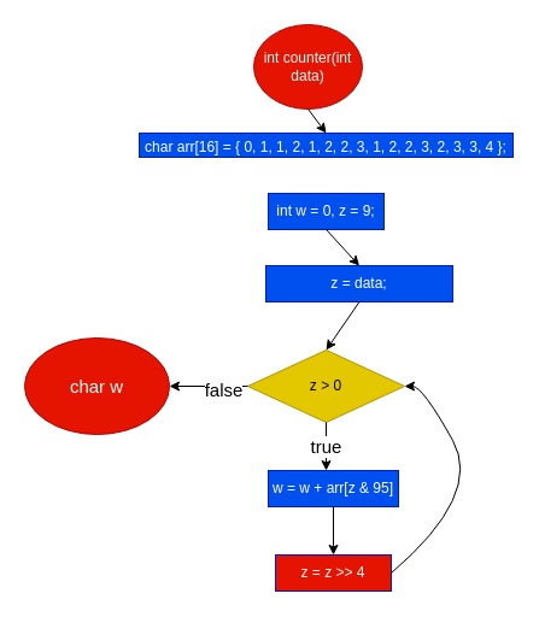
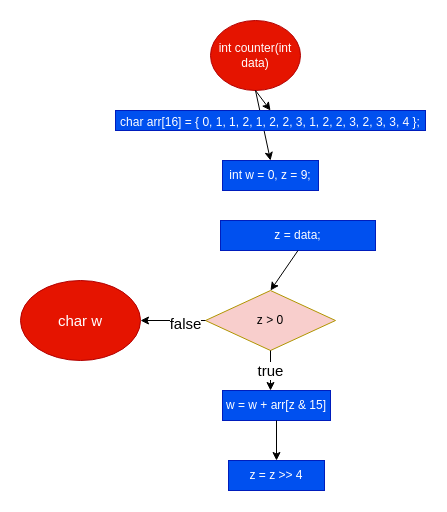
+ <mxCell id="3" value="" style="endArrow=classic;html=1;exitX=0.5;exitY=1;exitDx=0;exitDy=0;entryX=0.5;entryY=0;entryDx=0;entryDy=0;" edge="1" parent="1" source="2" target="4"><mxGeometry width="50" height="50" relative="1" as="geometry"><mxPoint x="250" y="280" as="sourcePoint" /><mxPoint x="270" y="140" as="targetPoint" /></mxGeometry></mxCell>
- <mxCell id="6" value="" style="endArrow=classic;html=1;exitX=0.5;exitY=1;exitDx=0;exitDy=0;entryX=0.5;entryY=0;entryDx=0;entryDy=0;" edge="1" parent="1" source="4" target="5"><mxGeometry width="50" height="50" relative="1" as="geometry"><mxPoint x="250" y="280" as="sourcePoint" /><mxPoint x="300" y="230" as="targetPoint" /></mxGeometry></mxCell>
- <mxCell id="8" value="z &amp;gt; 0" style="rhombus;whiteSpace=wrap;html=1;fillColor=#e3c800;fontColor=#000000;strokeColor=#B09500;" vertex="1" parent="1"><mxGeometry x="205" y="290" width="130" height="60" as="geometry" /></mxCell>
+ <mxCell id="8" value="z &amp;gt; 0" style="rhombus;whiteSpace=wrap;html=1;fillColor=#f8cecc;fontColor=#000000;strokeColor=#B09500;" vertex="1" parent="1"><mxGeometry x="205" y="290" width="130" height="60" as="geometry" /></mxCell>
- <mxCell id="13" value="" style="curved=1;endArrow=classic;html=1;fontSize=12;exitX=1;exitY=0.5;exitDx=0;exitDy=0;entryX=1;entryY=0.5;entryDx=0;entryDy=0;" edge="1" parent="1" source="12" target="8"><mxGeometry width="50" height="50" relative="1" as="geometry"><mxPoint x="310" y="340" as="sourcePoint" /><mxPoint x="360" y="290" as="targetPoint" /><Array as="points"><mxPoint x="400" y="410" /><mxPoint x="350" y="320" /></Array></mxGeometry></mxCell>
- <mxCell id="10" value="w = w + arr[z &amp;amp; 95]" style="rounded=0;whiteSpace=wrap;html=1;fillColor=#0050ef;fontColor=#ffffff;strokeColor=#001DBC;" vertex="1" parent="1"><mxGeometry x="222" y="390" width="108" height="30" as="geometry" /></mxCell>
+ <mxCell id="10" value="w = w + arr[z &amp;amp; 15]" style="rounded=0;whiteSpace=wrap;html=1;fillColor=#0050ef;fontColor=#ffffff;strokeColor=#001DBC;" vertex="1" parent="1"><mxGeometry x="222" y="390" width="108" height="30" as="geometry" /></mxCell>
- <mxCell id="12" value="z = z &amp;gt;&amp;gt; 4" style="rounded=0;whiteSpace=wrap;html=1;fillColor=#e51400;fontColor=#ffffff;strokeColor=#001DBC;" vertex="1" parent="1"><mxGeometry x="228" y="460" width="96" height="30" as="geometry" /></mxCell>
+ <mxCell id="12" value="z = z &amp;gt;&amp;gt; 4" style="rounded=0;whiteSpace=wrap;html=1;fillColor=#0050ef;fontColor=#ffffff;strokeColor=#001DBC;" vertex="1" parent="1"><mxGeometry x="228" y="460" width="96" height="30" as="geometry" /></mxCell>
